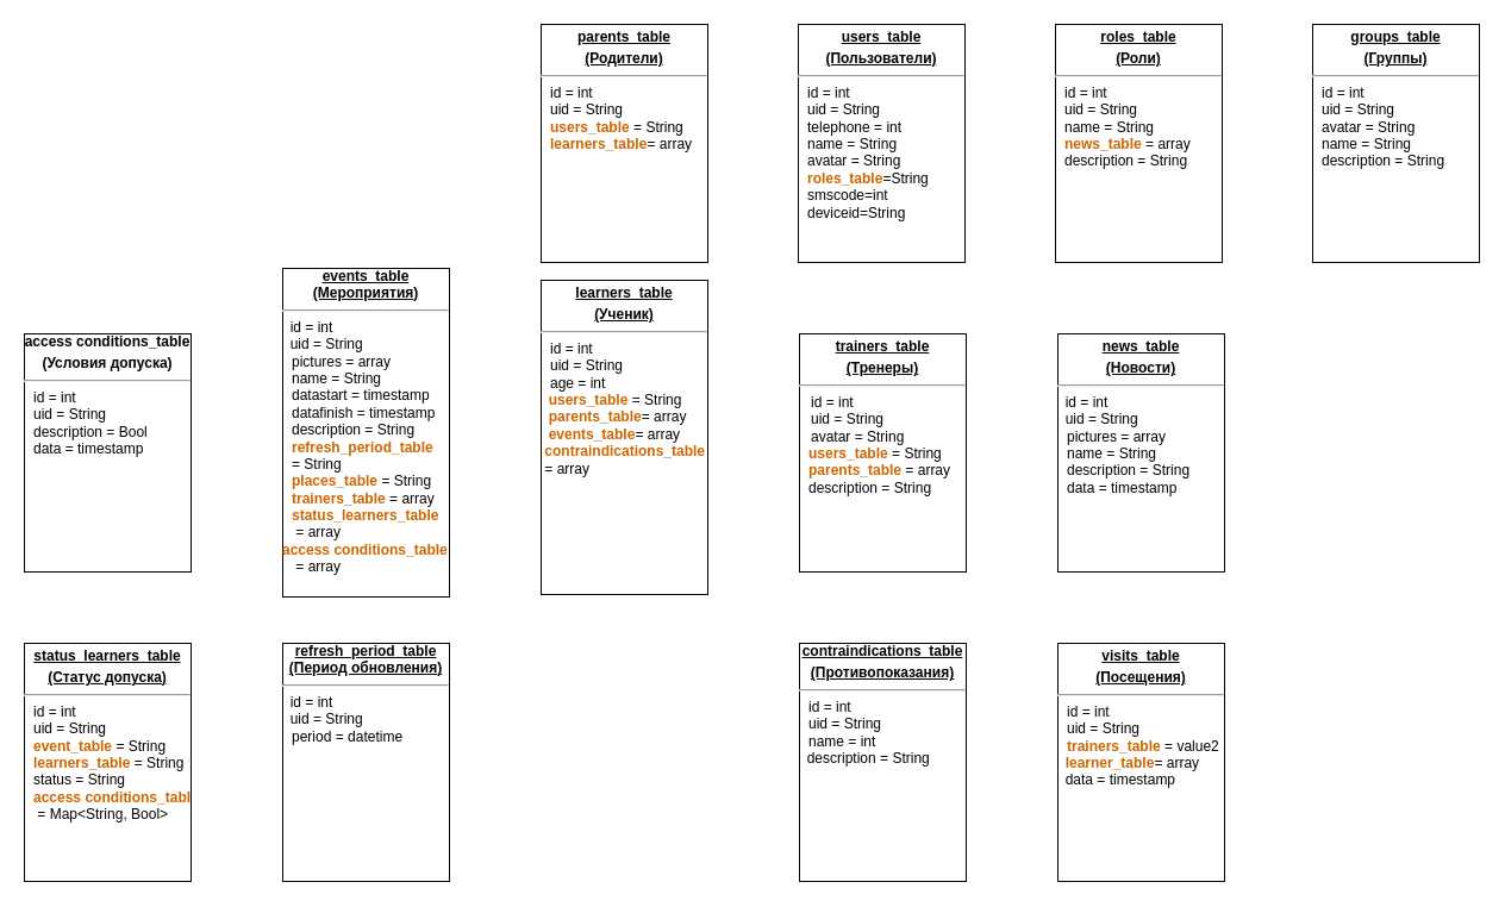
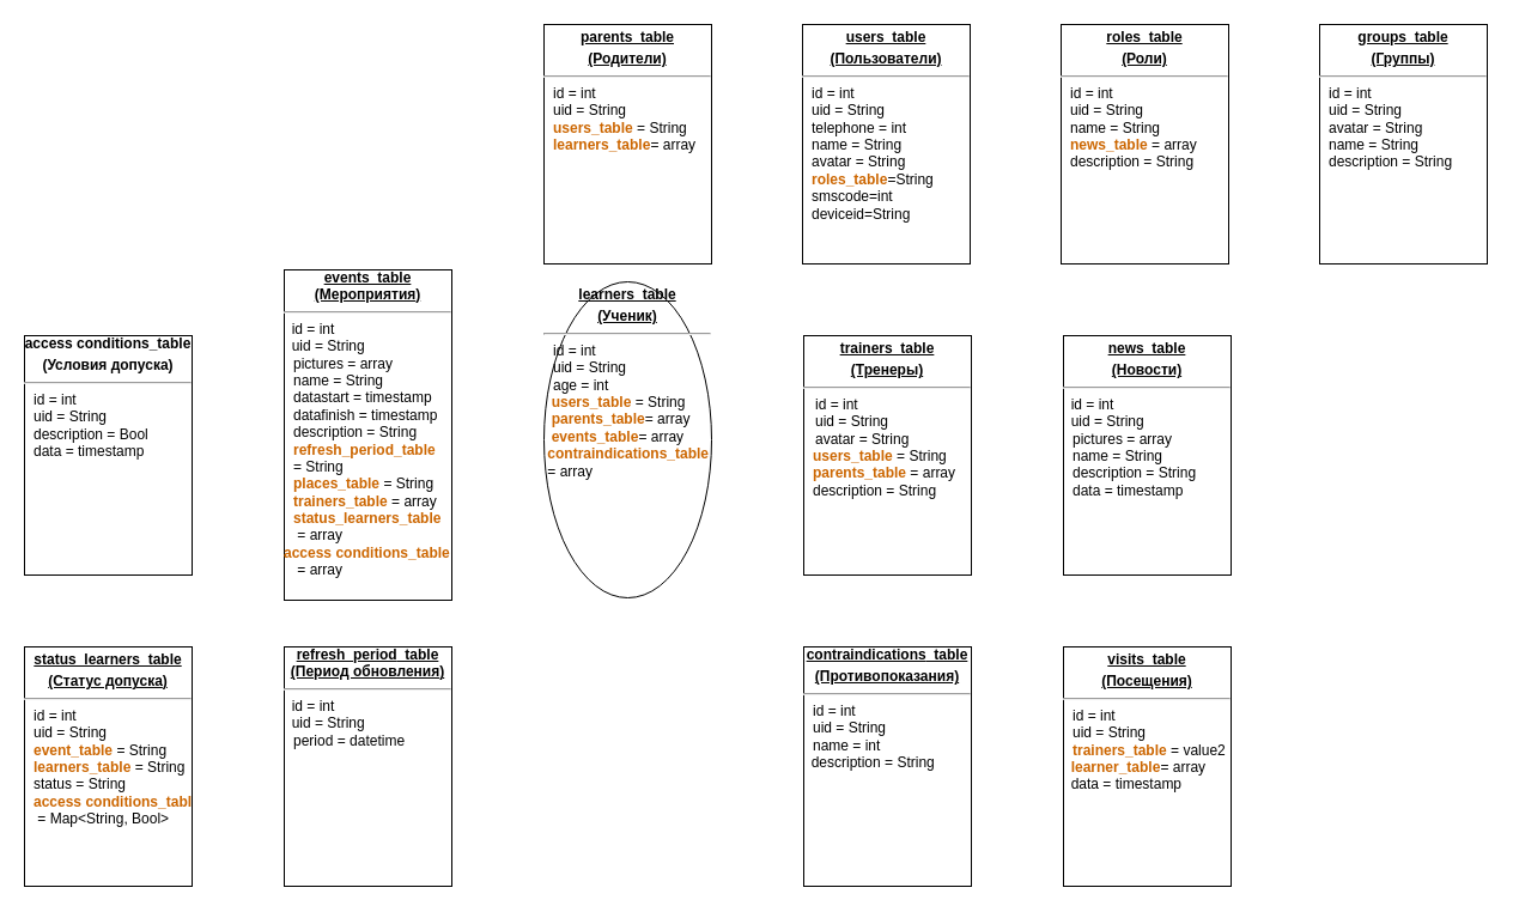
- <mxCell id="2" value="&lt;p style=&quot;margin: 4px 0px 0px; text-align: center;&quot;&gt;&lt;b&gt;&lt;u&gt;learners_table&lt;/u&gt;&lt;/b&gt;&lt;br&gt;&lt;/p&gt;&lt;p style=&quot;margin: 4px 0px 0px; text-align: center;&quot;&gt;&lt;b&gt;&lt;u&gt;(Ученик)&lt;/u&gt;&lt;/b&gt;&lt;/p&gt;&lt;hr&gt;&lt;p style=&quot;margin: 0px 0px 0px 8px;&quot;&gt;id = int&lt;br&gt;&lt;/p&gt;&lt;p style=&quot;margin: 0px 0px 0px 8px;&quot;&gt;uid = String&lt;br&gt;&lt;/p&gt;&lt;p style=&quot;margin: 0px 0px 0px 8px;&quot;&gt;age = int&lt;br&gt;&lt;/p&gt;&lt;b style=&quot;text-align: center;&quot;&gt;&amp;nbsp; &lt;font color=&quot;#cc6600&quot;&gt;users_table&lt;/font&gt;&amp;nbsp;&lt;/b&gt;&lt;span style=&quot;background-color: initial;&quot;&gt;= String&lt;/span&gt;&lt;b style=&quot;text-align: center;&quot;&gt;&lt;br&gt;&lt;/b&gt;&lt;b style=&quot;text-align: center;&quot;&gt;&amp;nbsp; &lt;font color=&quot;#cc6600&quot;&gt;parents_table&lt;/font&gt;&lt;/b&gt;&lt;span style=&quot;background-color: initial;&quot;&gt;= array&lt;br&gt;&lt;/span&gt;&lt;b style=&quot;text-align: center;&quot;&gt;&lt;font color=&quot;#cc6600&quot;&gt;&amp;nbsp; events_table&lt;/font&gt;&lt;/b&gt;&lt;span style=&quot;background-color: initial;&quot;&gt;= array&lt;/span&gt;&lt;br&gt;&lt;b style=&quot;background-color: initial;&quot;&gt;&lt;font color=&quot;#cc6600&quot;&gt;&amp;nbsp;contraindications_table&lt;br&gt;&lt;/font&gt;&lt;/b&gt;&lt;span style=&quot;background-color: initial;&quot;&gt;&amp;nbsp;= array&lt;/span&gt;" style="verticalAlign=top;align=left;overflow=fill;fontSize=12;fontFamily=Helvetica;html=1;rounded=0;shadow=0;comic=0;labelBackgroundColor=none;strokeWidth=1;" parent="1" vertex="1"><mxGeometry x="454" y="235" width="140" height="264" as="geometry" /></mxCell>
+ <mxCell id="2" value="&lt;p style=&quot;margin: 4px 0px 0px; text-align: center;&quot;&gt;&lt;b&gt;&lt;u&gt;learners_table&lt;/u&gt;&lt;/b&gt;&lt;br&gt;&lt;/p&gt;&lt;p style=&quot;margin: 4px 0px 0px; text-align: center;&quot;&gt;&lt;b&gt;&lt;u&gt;(Ученик)&lt;/u&gt;&lt;/b&gt;&lt;/p&gt;&lt;hr&gt;&lt;p style=&quot;margin: 0px 0px 0px 8px;&quot;&gt;id = int&lt;br&gt;&lt;/p&gt;&lt;p style=&quot;margin: 0px 0px 0px 8px;&quot;&gt;uid = String&lt;br&gt;&lt;/p&gt;&lt;p style=&quot;margin: 0px 0px 0px 8px;&quot;&gt;age = int&lt;br&gt;&lt;/p&gt;&lt;b style=&quot;text-align: center;&quot;&gt;&amp;nbsp; &lt;font color=&quot;#cc6600&quot;&gt;users_table&lt;/font&gt;&amp;nbsp;&lt;/b&gt;&lt;span style=&quot;background-color: initial;&quot;&gt;= String&lt;/span&gt;&lt;b style=&quot;text-align: center;&quot;&gt;&lt;br&gt;&lt;/b&gt;&lt;b style=&quot;text-align: center;&quot;&gt;&amp;nbsp; &lt;font color=&quot;#cc6600&quot;&gt;parents_table&lt;/font&gt;&lt;/b&gt;&lt;span style=&quot;background-color: initial;&quot;&gt;= array&lt;br&gt;&lt;/span&gt;&lt;b style=&quot;text-align: center;&quot;&gt;&lt;font color=&quot;#cc6600&quot;&gt;&amp;nbsp; events_table&lt;/font&gt;&lt;/b&gt;&lt;span style=&quot;background-color: initial;&quot;&gt;= array&lt;/span&gt;&lt;br&gt;&lt;b style=&quot;background-color: initial;&quot;&gt;&lt;font color=&quot;#cc6600&quot;&gt;&amp;nbsp;contraindications_table&lt;br&gt;&lt;/font&gt;&lt;/b&gt;&lt;span style=&quot;background-color: initial;&quot;&gt;&amp;nbsp;= array&lt;/span&gt;" style="ellipse;verticalAlign=top;align=left;overflow=fill;fontSize=12;fontFamily=Helvetica;html=1;shadow=0;comic=0;labelBackgroundColor=none;strokeWidth=1;" parent="1" vertex="1"><mxGeometry x="454" y="235" width="140" height="264" as="geometry" /></mxCell>
